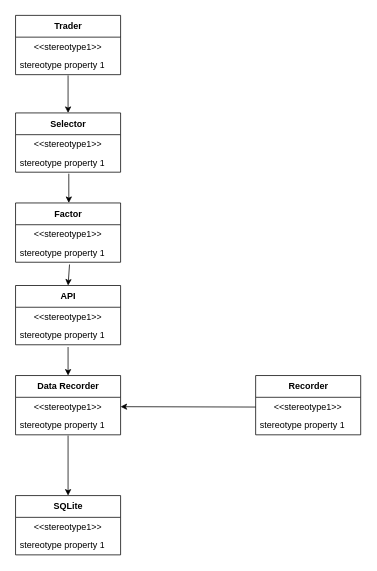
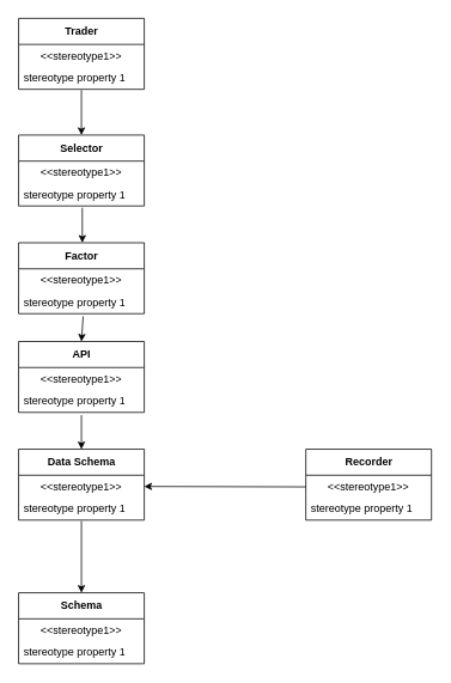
- <mxCell id="6" value="Data Recorder" style="swimlane;fontStyle=1;align=center;verticalAlign=middle;childLayout=stackLayout;horizontal=1;startSize=29;horizontalStack=0;resizeParent=1;resizeParentMax=0;resizeLast=0;collapsible=0;marginBottom=0;html=1;" vertex="1" parent="1"><mxGeometry x="20" y="500" width="140" height="79" as="geometry" /></mxCell>
+ <mxCell id="6" value="Data Schema" style="swimlane;fontStyle=1;align=center;verticalAlign=middle;childLayout=stackLayout;horizontal=1;startSize=29;horizontalStack=0;resizeParent=1;resizeParentMax=0;resizeLast=0;collapsible=0;marginBottom=0;html=1;" vertex="1" parent="1"><mxGeometry x="20" y="500" width="140" height="79" as="geometry" /></mxCell>
- <mxCell id="2" value="SQLite" style="swimlane;fontStyle=1;align=center;verticalAlign=middle;childLayout=stackLayout;horizontal=1;startSize=29;horizontalStack=0;resizeParent=1;resizeParentMax=0;resizeLast=0;collapsible=0;marginBottom=0;html=1;" vertex="1" parent="1"><mxGeometry x="20" y="660" width="140" height="79" as="geometry" /></mxCell>
+ <mxCell id="2" value="Schema" style="swimlane;fontStyle=1;align=center;verticalAlign=middle;childLayout=stackLayout;horizontal=1;startSize=29;horizontalStack=0;resizeParent=1;resizeParentMax=0;resizeLast=0;collapsible=0;marginBottom=0;html=1;" vertex="1" parent="1"><mxGeometry x="20" y="660" width="140" height="79" as="geometry" /></mxCell>
